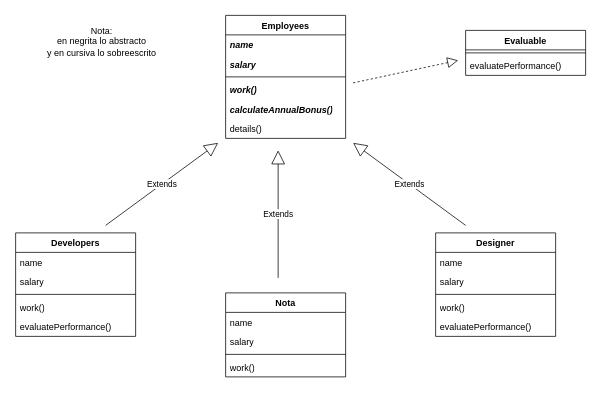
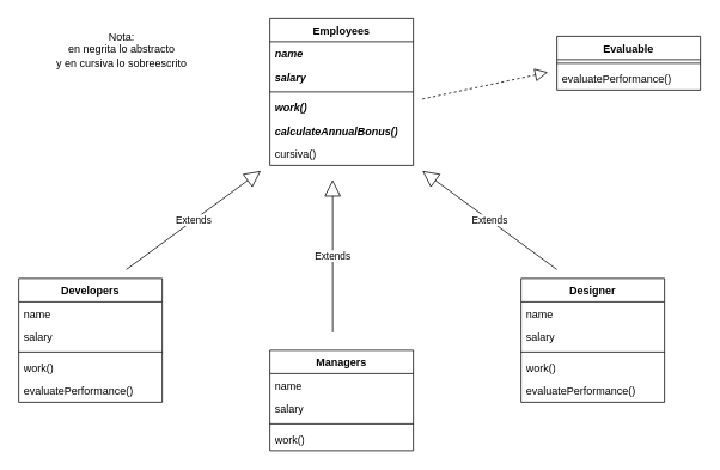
- <mxCell id="8" value="details()" style="text;strokeColor=none;fillColor=none;align=left;verticalAlign=top;spacingLeft=4;spacingRight=4;overflow=hidden;rotatable=0;points=[[0,0.5],[1,0.5]];portConstraint=eastwest;whiteSpace=wrap;html=1;" vertex="1" parent="2"><mxGeometry y="138" width="160" height="26" as="geometry" /></mxCell>
+ <mxCell id="8" value="cursiva()" style="text;strokeColor=none;fillColor=none;align=left;verticalAlign=top;spacingLeft=4;spacingRight=4;overflow=hidden;rotatable=0;points=[[0,0.5],[1,0.5]];portConstraint=eastwest;whiteSpace=wrap;html=1;" vertex="1" parent="2"><mxGeometry y="138" width="160" height="26" as="geometry" /></mxCell>
- <mxCell id="15" value="Nota" style="swimlane;fontStyle=1;align=center;verticalAlign=top;childLayout=stackLayout;horizontal=1;startSize=26;horizontalStack=0;resizeParent=1;resizeParentMax=0;resizeLast=0;collapsible=1;marginBottom=0;whiteSpace=wrap;html=1;" parent="1" vertex="1"><mxGeometry x="300" y="390" width="160" height="112" as="geometry" /></mxCell>
+ <mxCell id="15" value="Managers" style="swimlane;fontStyle=1;align=center;verticalAlign=top;childLayout=stackLayout;horizontal=1;startSize=26;horizontalStack=0;resizeParent=1;resizeParentMax=0;resizeLast=0;collapsible=1;marginBottom=0;whiteSpace=wrap;html=1;" parent="1" vertex="1"><mxGeometry x="300" y="390" width="160" height="112" as="geometry" /></mxCell>
